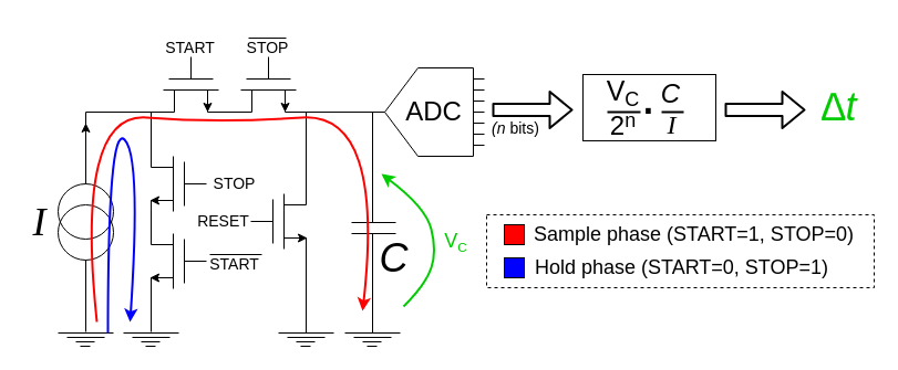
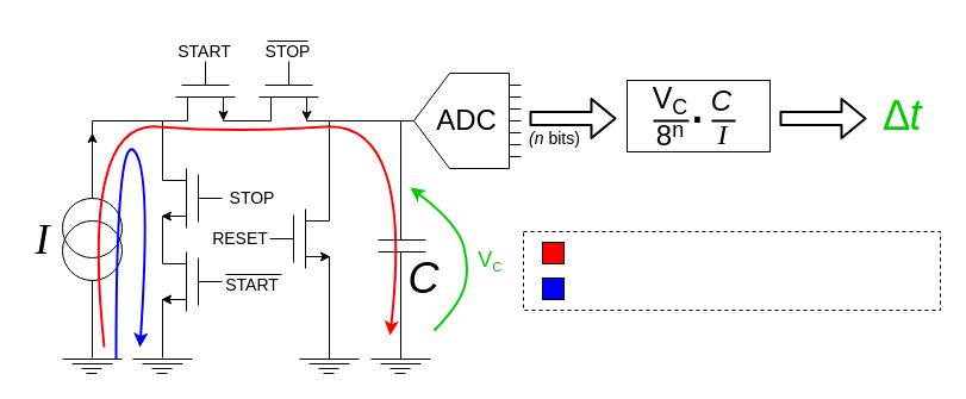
- <mxCell id="100" value="&lt;font style=&quot;font-size: 24px&quot;&gt;2&lt;/font&gt;&lt;sup&gt;&lt;font style=&quot;font-size: 18px&quot;&gt;n&lt;/font&gt;&lt;/sup&gt;" style="text;html=1;resizable=0;autosize=1;align=center;verticalAlign=middle;points=[];fillColor=none;strokeColor=none;rounded=0;fontFamily=Helvetica;fontSize=18;fontColor=#000000;" vertex="1" parent="1"><mxGeometry x="542" y="98" width="40" height="30" as="geometry" /></mxCell>
+ <mxCell id="100" value="&lt;font style=&quot;font-size: 24px&quot;&gt;8&lt;/font&gt;&lt;sup&gt;&lt;font style=&quot;font-size: 18px&quot;&gt;n&lt;/font&gt;&lt;/sup&gt;" style="text;html=1;resizable=0;autosize=1;align=center;verticalAlign=middle;points=[];fillColor=none;strokeColor=none;rounded=0;fontFamily=Helvetica;fontSize=18;fontColor=#000000;" vertex="1" parent="1"><mxGeometry x="542" y="98" width="40" height="30" as="geometry" /></mxCell>
- <mxCell id="93" value="&lt;font color=&quot;#000000&quot;&gt;Sample phase (START=1, STOP=0)&lt;/font&gt;" style="text;html=1;resizable=0;autosize=1;align=center;verticalAlign=middle;points=[];fillColor=none;strokeColor=none;rounded=0;fontFamily=Helvetica;fontSize=18;fontColor=#00CC00;" vertex="1" parent="1"><mxGeometry x="476" y="197" width="300" height="30" as="geometry" /></mxCell>
- <mxCell id="95" value="&lt;font color=&quot;#000000&quot;&gt;Hold phase (START=0, STOP=1)&lt;/font&gt;" style="text;html=1;resizable=0;autosize=1;align=center;verticalAlign=middle;points=[];fillColor=none;strokeColor=none;rounded=0;fontFamily=Helvetica;fontSize=18;fontColor=#00CC00;" vertex="1" parent="1"><mxGeometry x="475" y="227" width="280" height="30" as="geometry" /></mxCell>
